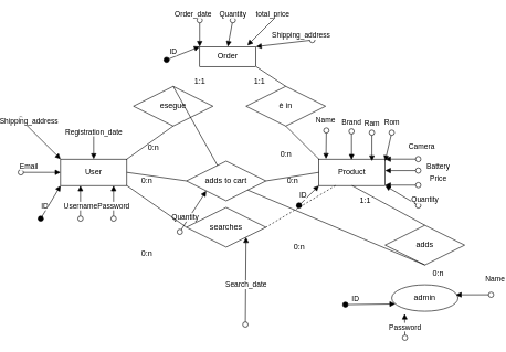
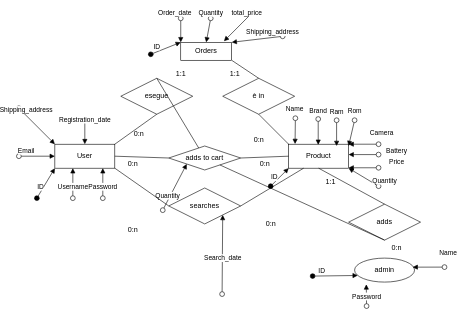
- <mxCell id="34" value="Order" style="html=1;whiteSpace=wrap;" parent="1" vertex="1"><mxGeometry x="290" y="70" width="85" height="30" as="geometry" /></mxCell>
+ <mxCell id="34" value="Orders" style="html=1;whiteSpace=wrap;" parent="1" vertex="1"><mxGeometry x="290" y="70" width="85" height="30" as="geometry" /></mxCell>
- <mxCell id="4" value="adds to cart" style="shape=rhombus;perimeter=rhombusPerimeter;whiteSpace=wrap;html=1;align=center;" parent="1" vertex="1"><mxGeometry x="270" y="243" width="120" height="60" as="geometry" /></mxCell>
+ <mxCell id="4" value="adds to cart" style="shape=rhombus;perimeter=rhombusPerimeter;whiteSpace=wrap;html=1;align=center;" parent="1" vertex="1"><mxGeometry x="270" y="243" width="120" height="40" as="geometry" /></mxCell>
- <mxCell id="52" value="" style="endArrow=none;html=1;rounded=0;exitX=0.25;exitY=1;exitDx=0;exitDy=0;entryX=1;entryY=0.5;entryDx=0;entryDy=0;dashed=1;" edge="1" parent="1" source="3" target="50"><mxGeometry relative="1" as="geometry"><mxPoint x="190" y="290" as="sourcePoint" /><mxPoint x="280" y="408" as="targetPoint" /></mxGeometry></mxCell>
+ <mxCell id="52" value="" style="endArrow=none;html=1;rounded=0;exitX=0.25;exitY=1;exitDx=0;exitDy=0;entryX=1;entryY=0.5;entryDx=0;entryDy=0;" edge="1" parent="1" source="3" target="50"><mxGeometry relative="1" as="geometry"><mxPoint x="190" y="290" as="sourcePoint" /><mxPoint x="280" y="408" as="targetPoint" /></mxGeometry></mxCell>
